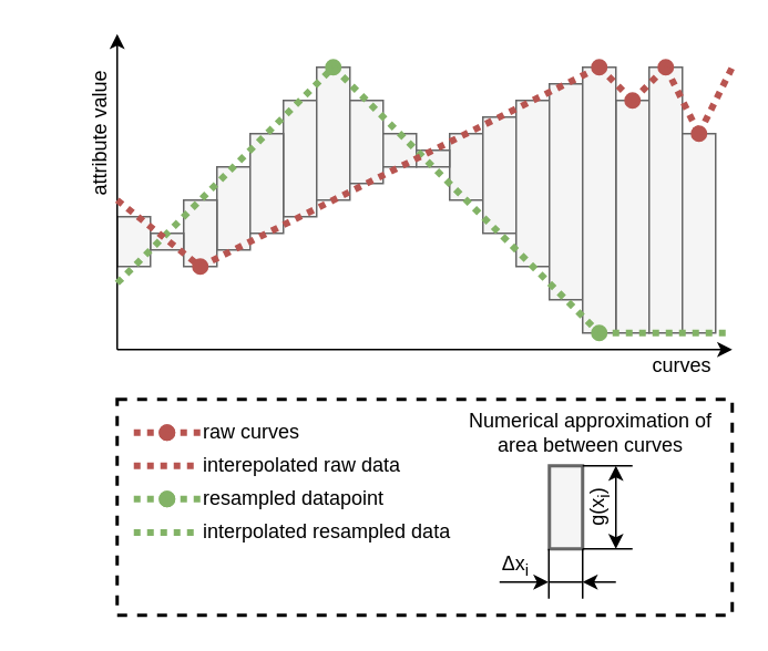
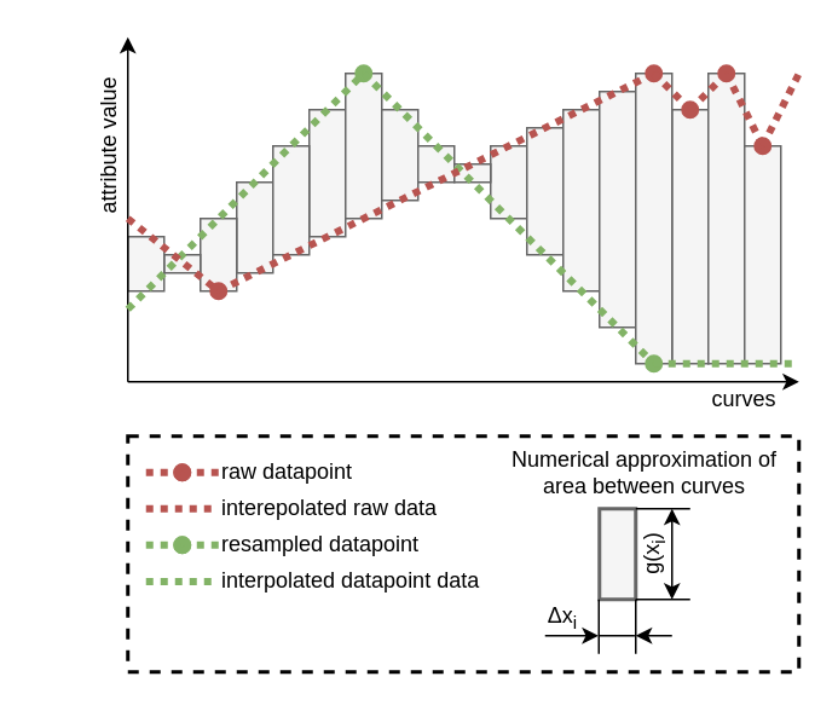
- <mxCell id="49" value="raw curves" style="text;html=1;strokeColor=none;fillColor=none;align=left;verticalAlign=middle;whiteSpace=wrap;rounded=0;" parent="1" vertex="1"><mxGeometry x="120" y="250" width="80" height="20" as="geometry" /></mxCell>
+ <mxCell id="49" value="raw datapoint" style="text;html=1;strokeColor=none;fillColor=none;align=left;verticalAlign=middle;whiteSpace=wrap;rounded=0;" parent="1" vertex="1"><mxGeometry x="120" y="250" width="80" height="20" as="geometry" /></mxCell>
- <mxCell id="54" value="interpolated resampled data" style="text;html=1;strokeColor=none;fillColor=none;align=left;verticalAlign=middle;whiteSpace=wrap;rounded=0;" parent="1" vertex="1"><mxGeometry x="120" y="310" width="160" height="20" as="geometry" /></mxCell>
+ <mxCell id="54" value="interpolated datapoint data" style="text;html=1;strokeColor=none;fillColor=none;align=left;verticalAlign=middle;whiteSpace=wrap;rounded=0;" parent="1" vertex="1"><mxGeometry x="120" y="310" width="160" height="20" as="geometry" /></mxCell>
